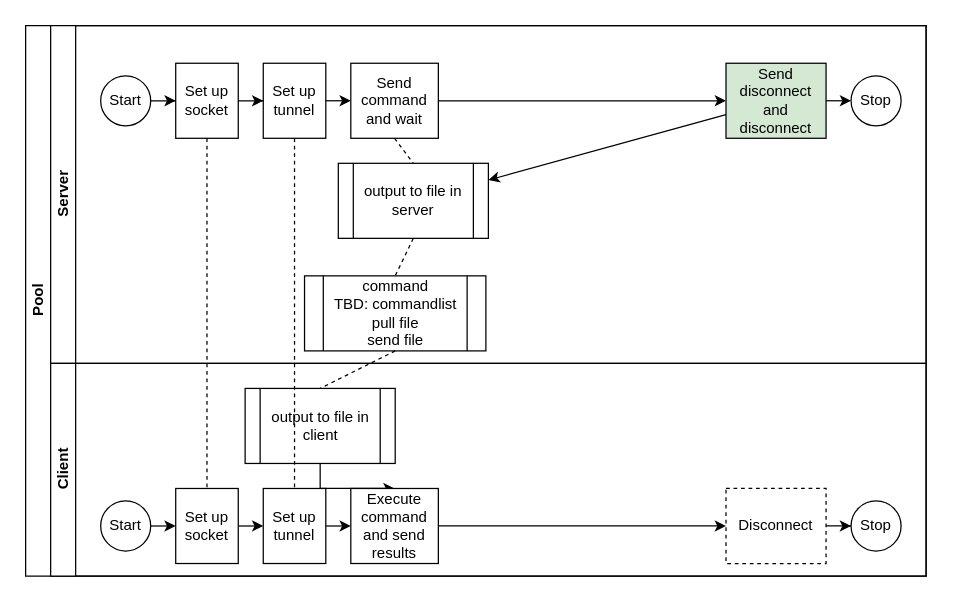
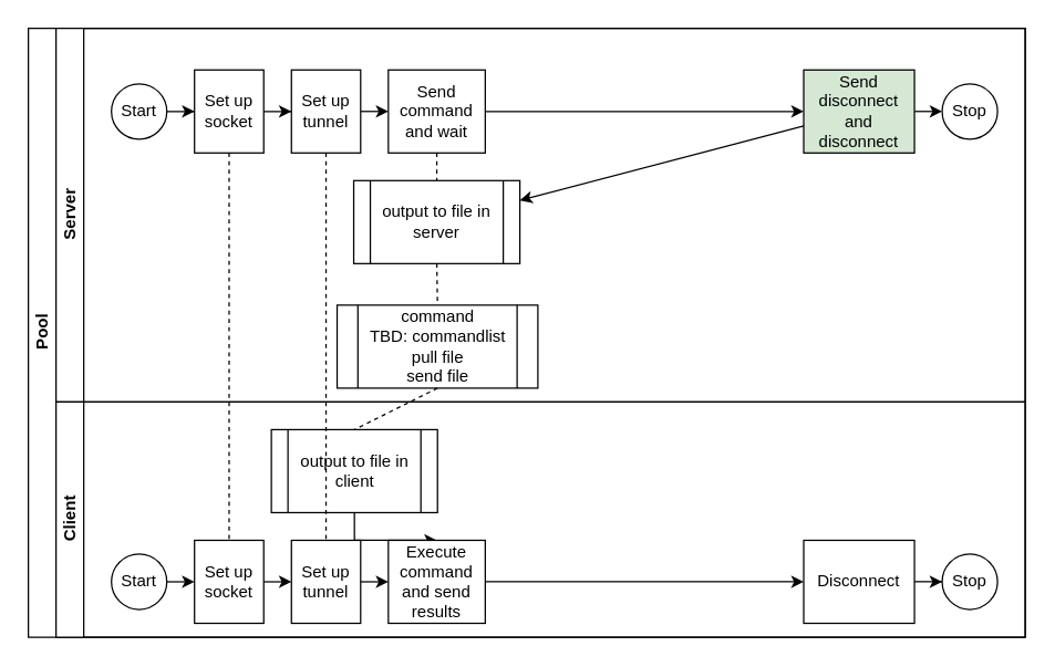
- <mxCell id="16" value="output to file in server" style="shape=process;whiteSpace=wrap;html=1;backgroundOutline=1;" parent="3" vertex="1"><mxGeometry x="230" y="110" width="120" height="60" as="geometry" /></mxCell>
+ <mxCell id="16" value="output to file in server" style="shape=process;whiteSpace=wrap;html=1;backgroundOutline=1;" parent="3" vertex="1"><mxGeometry x="215" y="110" width="120" height="60" as="geometry" /></mxCell>
- <mxCell id="26" value="Disconnect" style="rounded=0;whiteSpace=wrap;html=1;fontFamily=Helvetica;fontSize=12;fontColor=#000000;align=center;dashed=1;" parent="19" vertex="1"><mxGeometry x="540" y="100" width="80" height="60" as="geometry" /></mxCell>
+ <mxCell id="26" value="Disconnect" style="rounded=0;whiteSpace=wrap;html=1;fontFamily=Helvetica;fontSize=12;fontColor=#000000;align=center;" parent="19" vertex="1"><mxGeometry x="540" y="100" width="80" height="60" as="geometry" /></mxCell>
